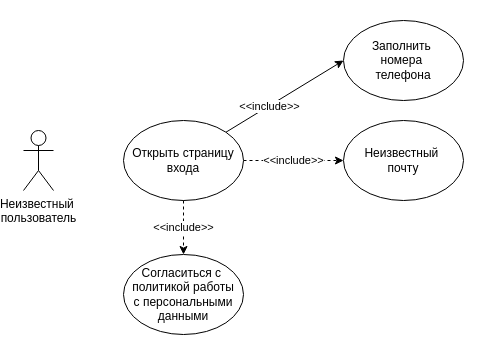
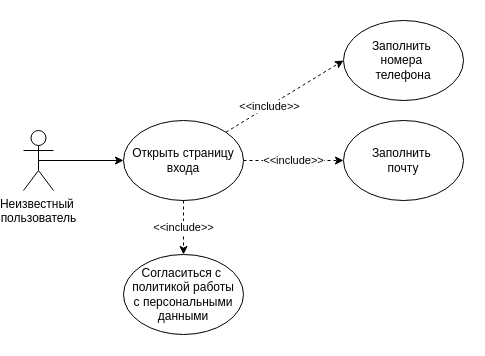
- <mxCell id="4" style="edgeStyle=none;html=1;exitX=1;exitY=0;exitDx=0;exitDy=0;entryX=0;entryY=0.5;entryDx=0;entryDy=0;dashed=0;" parent="1" source="7" target="9" edge="1"><mxGeometry relative="1" as="geometry" /></mxCell>
+ <mxCell id="4" style="edgeStyle=none;html=1;exitX=1;exitY=0;exitDx=0;exitDy=0;entryX=0;entryY=0.5;entryDx=0;entryDy=0;dashed=1;" parent="1" source="7" target="9" edge="1"><mxGeometry relative="1" as="geometry" /></mxCell>
+ <mxCell id="2" style="edgeStyle=none;html=1;exitX=0.5;exitY=0.5;exitDx=0;exitDy=0;exitPerimeter=0;entryX=0;entryY=0.5;entryDx=0;entryDy=0;" parent="1" source="3" target="7" edge="1"><mxGeometry relative="1" as="geometry" /></mxCell>
- <mxCell id="8" value="Неизвестный&amp;nbsp;&lt;br&gt;почту" style="ellipse;whiteSpace=wrap;html=1;" parent="1" vertex="1"><mxGeometry x="340" y="120" width="120" height="80" as="geometry" /></mxCell>
+ <mxCell id="8" value="Заполнить&amp;nbsp;&lt;br&gt;почту" style="ellipse;whiteSpace=wrap;html=1;" parent="1" vertex="1"><mxGeometry x="340" y="120" width="120" height="80" as="geometry" /></mxCell>
